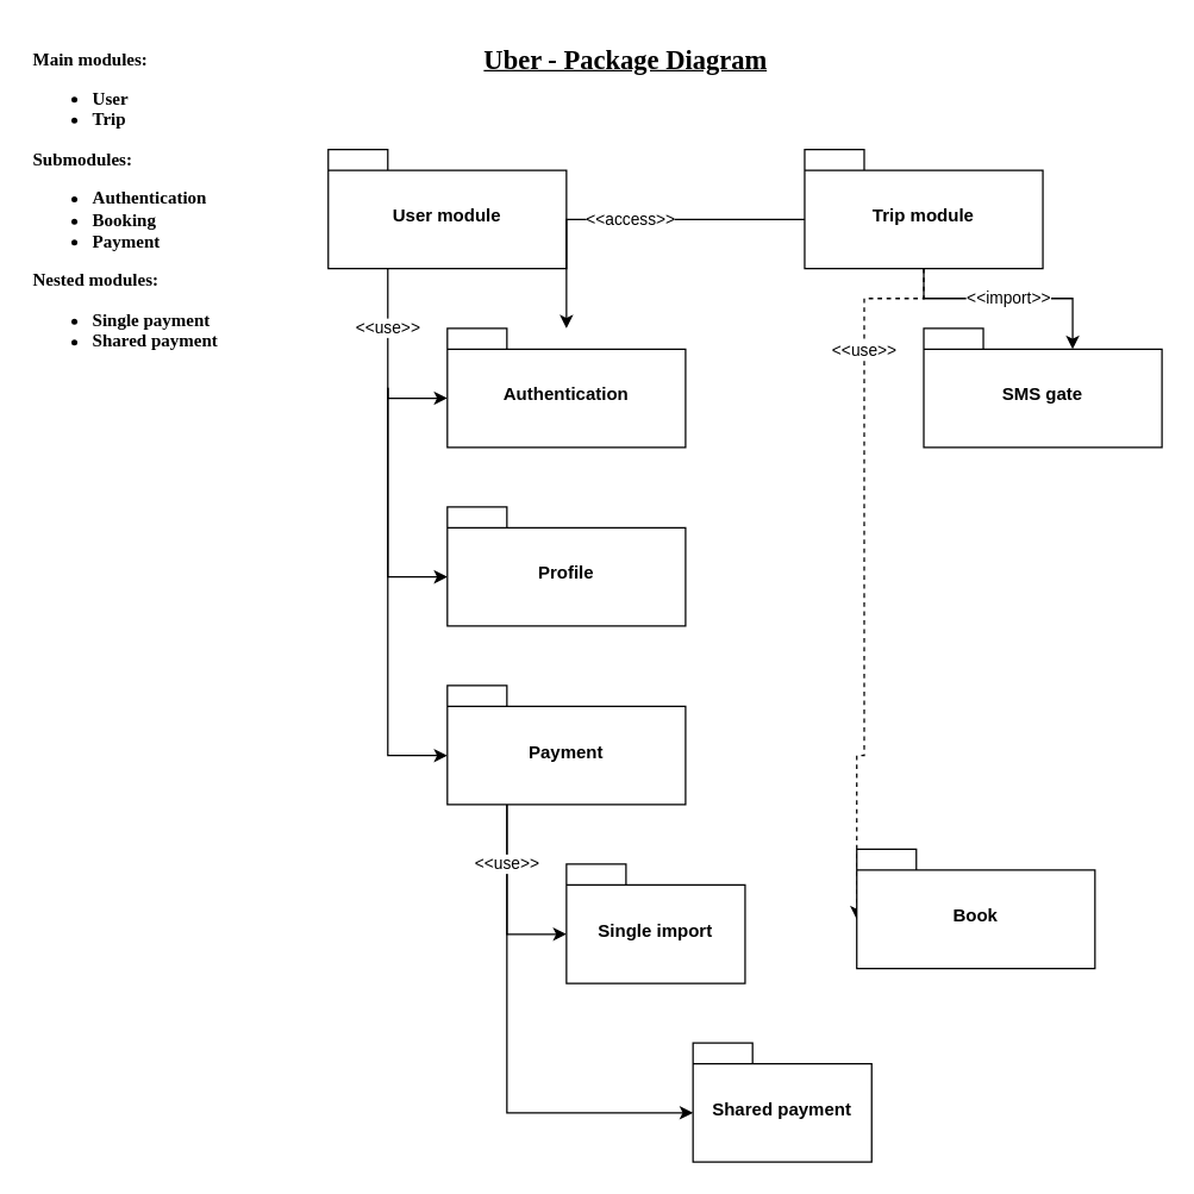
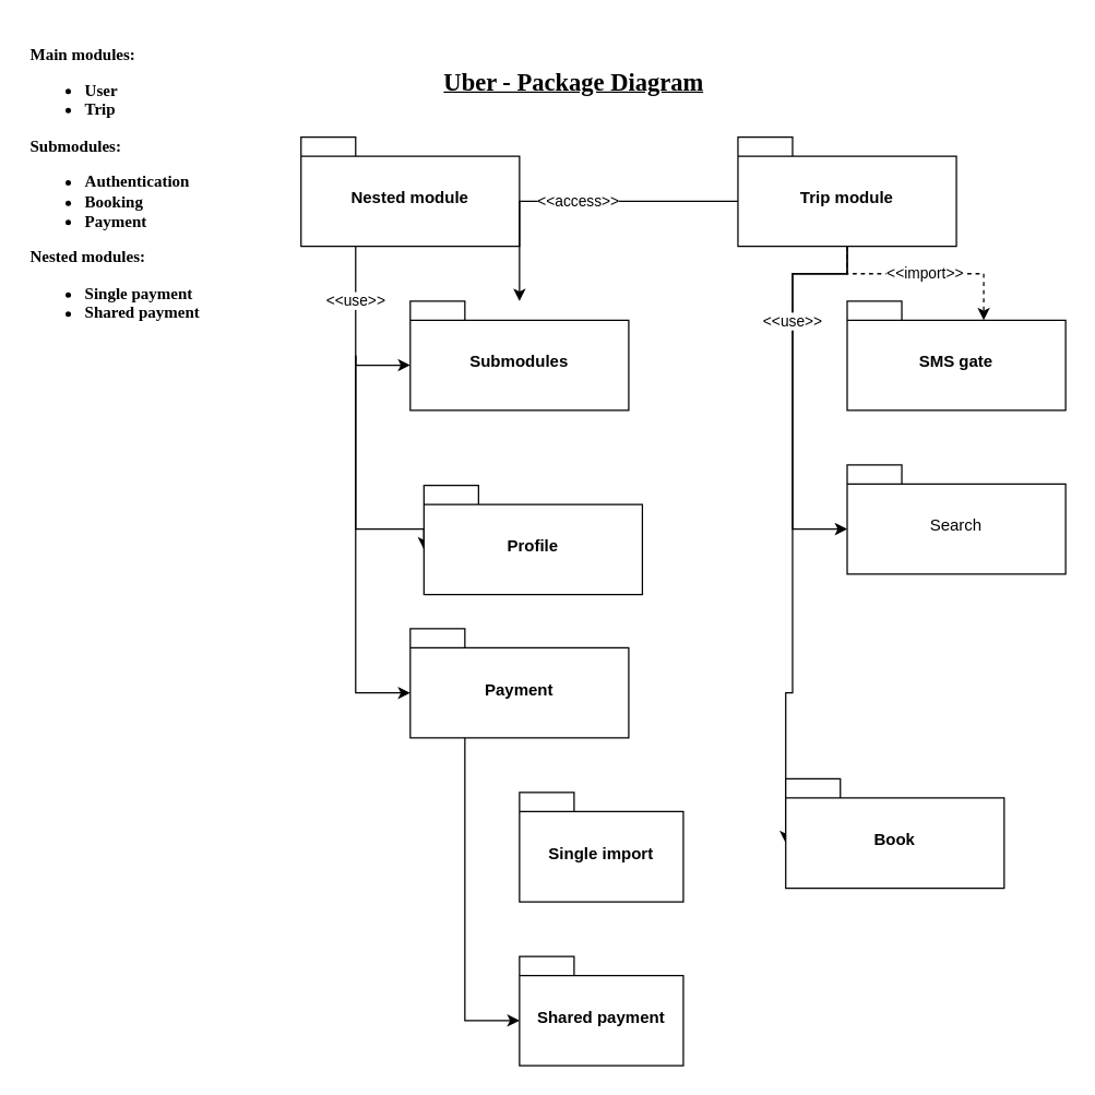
- <mxCell id="3" value="&lt;h2&gt;Uber - Package Diagram&lt;/h2&gt;" style="text;html=1;strokeColor=none;fillColor=none;align=center;verticalAlign=middle;whiteSpace=wrap;rounded=0;fontFamily=Coming Soon;fontSource=https%3A%2F%2Ffonts.googleapis.com%2Fcss%3Ffamily%3DComing%2BSoon;fontStyle=5" parent="1" vertex="1"><mxGeometry x="260" y="20" width="320" height="40" as="geometry" /></mxCell>
+ <mxCell id="3" value="&lt;h2&gt;Uber - Package Diagram&lt;/h2&gt;" style="text;html=1;strokeColor=none;fillColor=none;align=center;verticalAlign=middle;whiteSpace=wrap;rounded=0;fontFamily=Coming Soon;fontSource=https%3A%2F%2Ffonts.googleapis.com%2Fcss%3Ffamily%3DComing%2BSoon;fontStyle=5" parent="1" vertex="1"><mxGeometry x="260" y="40" width="320" height="40" as="geometry" /></mxCell>
- <mxCell id="7" value="User module" style="shape=folder;fontStyle=1;spacingTop=10;tabWidth=40;tabHeight=14;tabPosition=left;html=1;whiteSpace=wrap;" vertex="1" parent="1"><mxGeometry x="220" y="100" width="160" height="80" as="geometry" /></mxCell>
+ <mxCell id="7" value="Nested module" style="shape=folder;fontStyle=1;spacingTop=10;tabWidth=40;tabHeight=14;tabPosition=left;html=1;whiteSpace=wrap;" vertex="1" parent="1"><mxGeometry x="220" y="100" width="160" height="80" as="geometry" /></mxCell>
- <mxCell id="9" value="&amp;lt;&amp;lt;import&amp;gt;&amp;gt;" style="edgeStyle=orthogonalEdgeStyle;rounded=0;orthogonalLoop=1;jettySize=auto;html=1;exitX=0.5;exitY=1;exitDx=0;exitDy=0;exitPerimeter=0;entryX=0;entryY=0;entryDx=100;entryDy=14;entryPerimeter=0;" edge="1" parent="1" source="12" target="20"><mxGeometry relative="1" as="geometry" /></mxCell>
+ <mxCell id="9" value="&amp;lt;&amp;lt;import&amp;gt;&amp;gt;" style="edgeStyle=orthogonalEdgeStyle;rounded=0;orthogonalLoop=1;jettySize=auto;html=1;exitX=0.5;exitY=1;exitDx=0;exitDy=0;exitPerimeter=0;entryX=0;entryY=0;entryDx=100;entryDy=14;entryPerimeter=0;dashed=1;" edge="1" parent="1" source="12" target="20"><mxGeometry relative="1" as="geometry" /></mxCell>
- <mxCell id="13" value="Authentication" style="shape=folder;fontStyle=1;spacingTop=10;tabWidth=40;tabHeight=14;tabPosition=left;html=1;whiteSpace=wrap;" vertex="1" parent="1"><mxGeometry x="300" y="220" width="160" height="80" as="geometry" /></mxCell>
+ <mxCell id="13" value="Submodules" style="shape=folder;fontStyle=1;spacingTop=10;tabWidth=40;tabHeight=14;tabPosition=left;html=1;whiteSpace=wrap;" vertex="1" parent="1"><mxGeometry x="300" y="220" width="160" height="80" as="geometry" /></mxCell>
- <mxCell id="14" value="Profile" style="shape=folder;fontStyle=1;spacingTop=10;tabWidth=40;tabHeight=14;tabPosition=left;html=1;whiteSpace=wrap;" vertex="1" parent="1"><mxGeometry x="300" y="340" width="160" height="80" as="geometry" /></mxCell>
+ <mxCell id="14" value="Profile" style="shape=folder;fontStyle=1;spacingTop=10;tabWidth=40;tabHeight=14;tabPosition=left;html=1;whiteSpace=wrap;" vertex="1" parent="1"><mxGeometry x="310" y="355" width="160" height="80" as="geometry" /></mxCell>
+ <mxCell id="21" value="Search" style="shape=folder;fontStyle=0;spacingTop=10;tabWidth=40;tabHeight=14;tabPosition=left;html=1;whiteSpace=wrap;" vertex="1" parent="1"><mxGeometry x="620" y="340" width="160" height="80" as="geometry" /></mxCell>
+ <mxCell id="10" style="edgeStyle=orthogonalEdgeStyle;rounded=0;orthogonalLoop=1;jettySize=auto;html=1;exitX=0.5;exitY=1;exitDx=0;exitDy=0;exitPerimeter=0;entryX=0;entryY=0;entryDx=0;entryDy=47;entryPerimeter=0;" edge="1" parent="1" source="12" target="21"><mxGeometry relative="1" as="geometry"><Array as="points"><mxPoint x="620" y="200" /><mxPoint x="580" y="200" /><mxPoint x="580" y="387" /></Array></mxGeometry></mxCell>
- <mxCell id="11" value="&amp;lt;&amp;lt;use&amp;gt;&amp;gt;" style="edgeStyle=orthogonalEdgeStyle;rounded=0;orthogonalLoop=1;jettySize=auto;html=1;exitX=0.5;exitY=1;exitDx=0;exitDy=0;exitPerimeter=0;entryX=0;entryY=0;entryDx=0;entryDy=47;entryPerimeter=0;dashed=1;" edge="1" parent="1" source="12" target="22"><mxGeometry x="-0.607" relative="1" as="geometry"><Array as="points"><mxPoint x="620" y="200" /><mxPoint x="580" y="200" /><mxPoint x="580" y="507" /></Array><mxPoint as="offset" /></mxGeometry></mxCell>
+ <mxCell id="11" value="&amp;lt;&amp;lt;use&amp;gt;&amp;gt;" style="edgeStyle=orthogonalEdgeStyle;rounded=0;orthogonalLoop=1;jettySize=auto;html=1;exitX=0.5;exitY=1;exitDx=0;exitDy=0;exitPerimeter=0;entryX=0;entryY=0;entryDx=0;entryDy=47;entryPerimeter=0;" edge="1" parent="1" source="12" target="22"><mxGeometry x="-0.607" relative="1" as="geometry"><Array as="points"><mxPoint x="620" y="200" /><mxPoint x="580" y="200" /><mxPoint x="580" y="507" /></Array><mxPoint as="offset" /></mxGeometry></mxCell>
- <mxCell id="16" value="&amp;lt;&amp;lt;use&amp;gt;&amp;gt;" style="edgeStyle=orthogonalEdgeStyle;rounded=0;orthogonalLoop=1;jettySize=auto;html=1;exitX=0.25;exitY=1;exitDx=0;exitDy=0;exitPerimeter=0;entryX=0;entryY=0;entryDx=0;entryDy=47;entryPerimeter=0;" edge="1" parent="1" source="17" target="18"><mxGeometry x="-0.37" relative="1" as="geometry"><mxPoint as="offset" /></mxGeometry></mxCell>
- <mxCell id="19" value="Shared payment" style="shape=folder;fontStyle=1;spacingTop=10;tabWidth=40;tabHeight=14;tabPosition=left;html=1;whiteSpace=wrap;" vertex="1" parent="1"><mxGeometry x="465" y="700" width="120" height="80" as="geometry" /></mxCell>
+ <mxCell id="19" value="Shared payment" style="shape=folder;fontStyle=1;spacingTop=10;tabWidth=40;tabHeight=14;tabPosition=left;html=1;whiteSpace=wrap;" vertex="1" parent="1"><mxGeometry x="380" y="700" width="120" height="80" as="geometry" /></mxCell>
